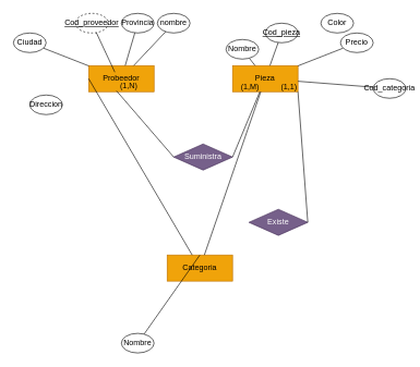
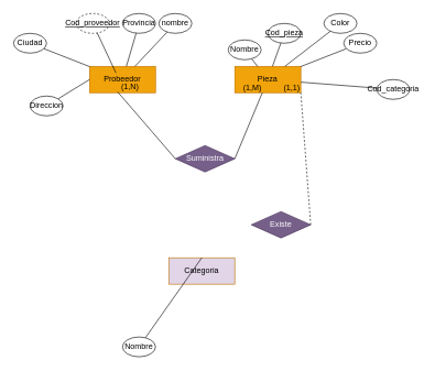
- <mxCell id="33" value="" style="endArrow=none;html=1;rounded=0;exitX=1;exitY=0.5;exitDx=0;exitDy=0;entryX=1;entryY=1;entryDx=0;entryDy=0;" parent="1" source="32" target="4" edge="1"><mxGeometry relative="1" as="geometry"><mxPoint x="357" y="310" as="sourcePoint" /><mxPoint x="530" y="340" as="targetPoint" /></mxGeometry></mxCell>
+ <mxCell id="33" value="" style="endArrow=none;html=1;rounded=0;exitX=1;exitY=0.5;exitDx=0;exitDy=0;entryX=1;entryY=1;entryDx=0;entryDy=0;dashed=1;" parent="1" source="32" target="4" edge="1"><mxGeometry relative="1" as="geometry"><mxPoint x="357" y="310" as="sourcePoint" /><mxPoint x="530" y="340" as="targetPoint" /></mxGeometry></mxCell>
- <mxCell id="13" value="" style="endArrow=none;html=1;rounded=0;exitX=0;exitY=0.5;exitDx=0;exitDy=0;" parent="1" source="2" target="3" edge="1"><mxGeometry relative="1" as="geometry"><mxPoint y="195" as="sourcePoint" x="95" /><mxPoint x="155" y="195" as="targetPoint" /></mxGeometry></mxCell>
+ <mxCell id="13" value="" style="endArrow=none;html=1;rounded=0;exitX=0;exitY=0.5;exitDx=0;exitDy=0;" parent="1" source="2" target="14" edge="1"><mxGeometry relative="1" as="geometry"><mxPoint y="195" as="sourcePoint" x="95" /><mxPoint x="155" y="195" as="targetPoint" /></mxGeometry></mxCell>
- <mxCell id="21" value="" style="endArrow=none;html=1;rounded=0;" parent="1" source="4" target="3" edge="1"><mxGeometry relative="1" as="geometry"><mxPoint x="455" y="35" as="sourcePoint" /><mxPoint x="515" y="35" as="targetPoint" /></mxGeometry></mxCell>
+ <mxCell id="21" value="" style="endArrow=none;html=1;rounded=0;" parent="1" source="4" target="22" edge="1"><mxGeometry relative="1" as="geometry"><mxPoint x="455" y="35" as="sourcePoint" /><mxPoint x="515" y="35" as="targetPoint" /></mxGeometry></mxCell>
- <mxCell id="3" value="Categoria" style="whiteSpace=wrap;html=1;align=center;fillColor=#f0a30a;strokeColor=#BD7000;fontColor=#000000;" parent="1" vertex="1"><mxGeometry x="255" y="390" width="100" height="40" as="geometry" /></mxCell>
+ <mxCell id="3" value="Categoria" style="whiteSpace=wrap;html=1;align=center;fillColor=#e1d5e7;strokeColor=#BD7000;fontColor=#000000;" parent="1" vertex="1"><mxGeometry x="255" y="390" width="100" height="40" as="geometry" /></mxCell>
